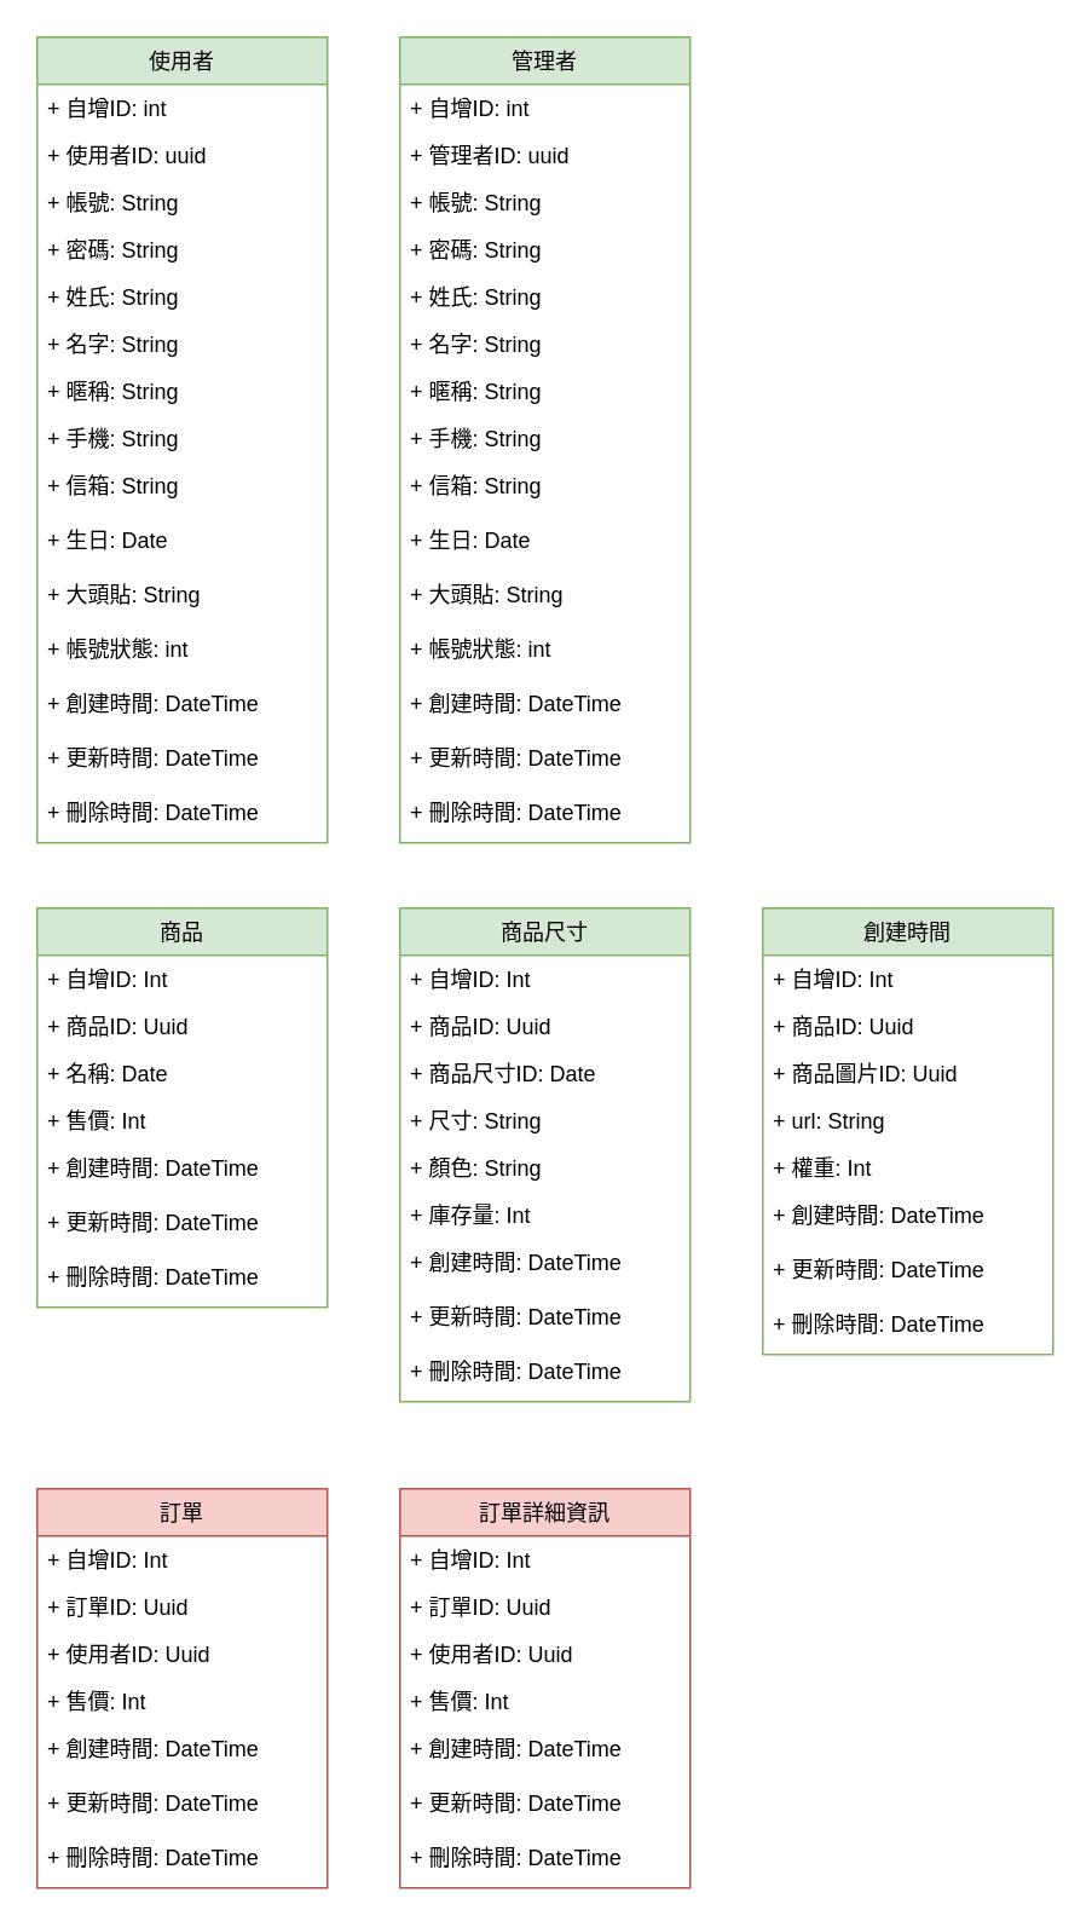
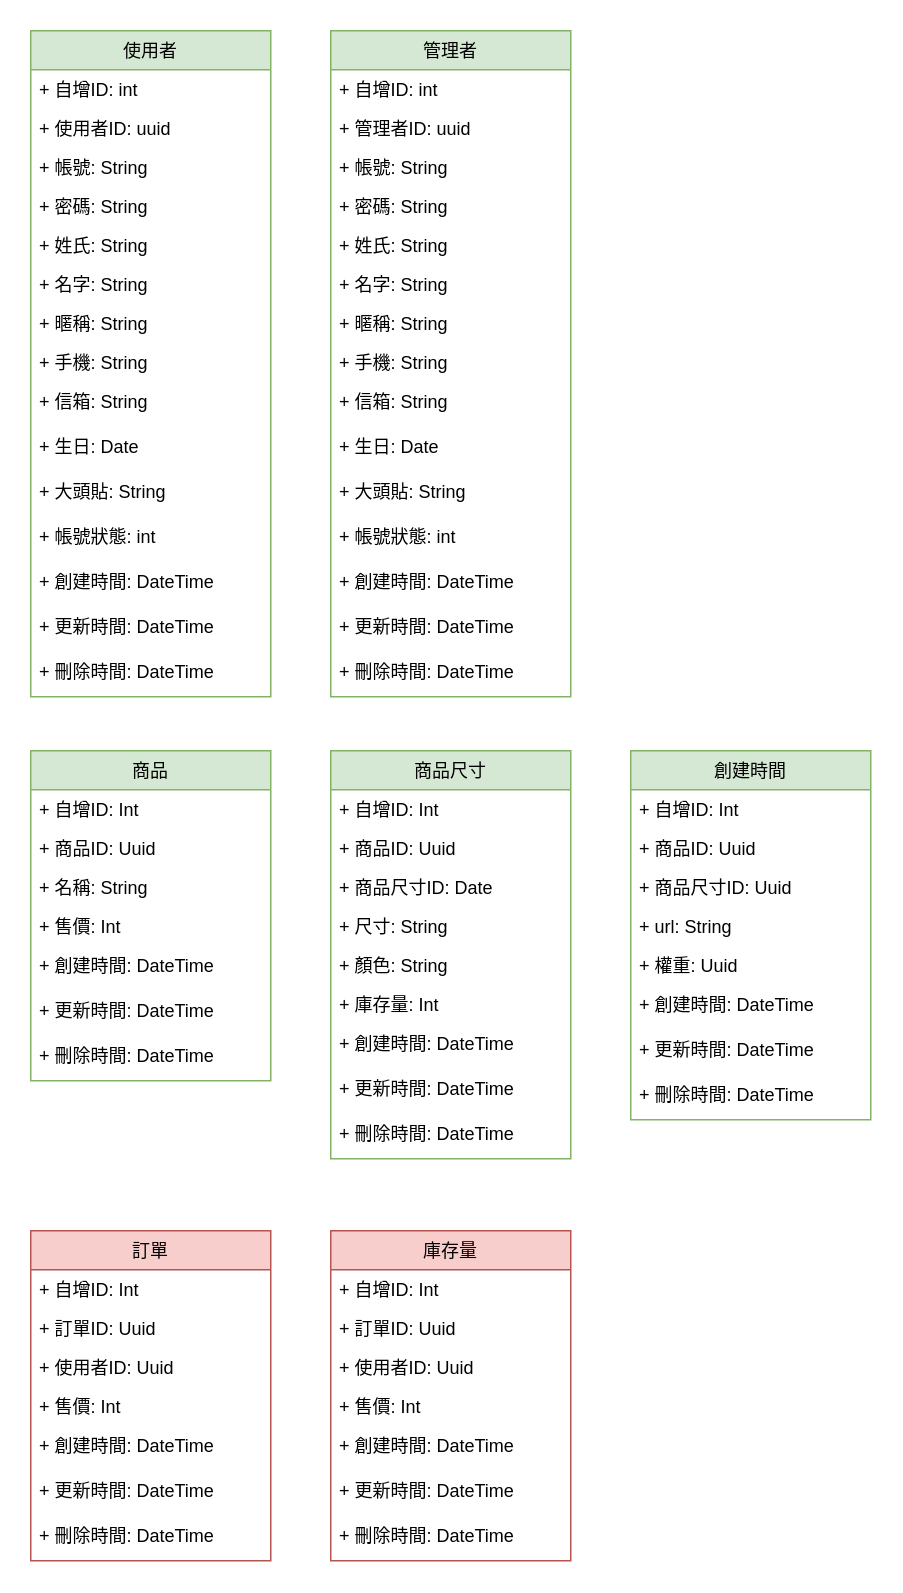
- <mxCell id="21" value="+ 名稱: Date" style="text;strokeColor=none;fillColor=none;align=left;verticalAlign=top;spacingLeft=4;spacingRight=4;overflow=hidden;rotatable=0;points=[[0,0.5],[1,0.5]];portConstraint=eastwest;" vertex="1" parent="18"><mxGeometry y="78" width="160" height="26" as="geometry" /></mxCell>
+ <mxCell id="21" value="+ 名稱: String" style="text;strokeColor=none;fillColor=none;align=left;verticalAlign=top;spacingLeft=4;spacingRight=4;overflow=hidden;rotatable=0;points=[[0,0.5],[1,0.5]];portConstraint=eastwest;" vertex="1" parent="18"><mxGeometry y="78" width="160" height="26" as="geometry" /></mxCell>
- <mxCell id="55" value="+ 商品圖片ID: Uuid" style="text;strokeColor=none;fillColor=none;align=left;verticalAlign=top;spacingLeft=4;spacingRight=4;overflow=hidden;rotatable=0;points=[[0,0.5],[1,0.5]];portConstraint=eastwest;" vertex="1" parent="52"><mxGeometry y="78" width="160" height="26" as="geometry" /></mxCell>
+ <mxCell id="55" value="+ 商品尺寸ID: Uuid" style="text;strokeColor=none;fillColor=none;align=left;verticalAlign=top;spacingLeft=4;spacingRight=4;overflow=hidden;rotatable=0;points=[[0,0.5],[1,0.5]];portConstraint=eastwest;" vertex="1" parent="52"><mxGeometry y="78" width="160" height="26" as="geometry" /></mxCell>
- <mxCell id="57" value="+ 權重: Int" style="text;strokeColor=none;fillColor=none;align=left;verticalAlign=top;spacingLeft=4;spacingRight=4;overflow=hidden;rotatable=0;points=[[0,0.5],[1,0.5]];portConstraint=eastwest;" vertex="1" parent="52"><mxGeometry y="130" width="160" height="26" as="geometry" /></mxCell>
+ <mxCell id="57" value="+ 權重: Uuid" style="text;strokeColor=none;fillColor=none;align=left;verticalAlign=top;spacingLeft=4;spacingRight=4;overflow=hidden;rotatable=0;points=[[0,0.5],[1,0.5]];portConstraint=eastwest;" vertex="1" parent="52"><mxGeometry y="130" width="160" height="26" as="geometry" /></mxCell>
- <mxCell id="69" value="訂單詳細資訊" style="swimlane;fontStyle=0;childLayout=stackLayout;horizontal=1;startSize=26;fillColor=#f8cecc;horizontalStack=0;resizeParent=1;resizeParentMax=0;resizeLast=0;collapsible=1;marginBottom=0;strokeColor=#b85450;" vertex="1" parent="1"><mxGeometry x="220" y="820" width="160" height="220" as="geometry" /></mxCell>
+ <mxCell id="69" value="庫存量" style="swimlane;fontStyle=0;childLayout=stackLayout;horizontal=1;startSize=26;fillColor=#f8cecc;horizontalStack=0;resizeParent=1;resizeParentMax=0;resizeLast=0;collapsible=1;marginBottom=0;strokeColor=#b85450;" vertex="1" parent="1"><mxGeometry x="220" y="820" width="160" height="220" as="geometry" /></mxCell>
